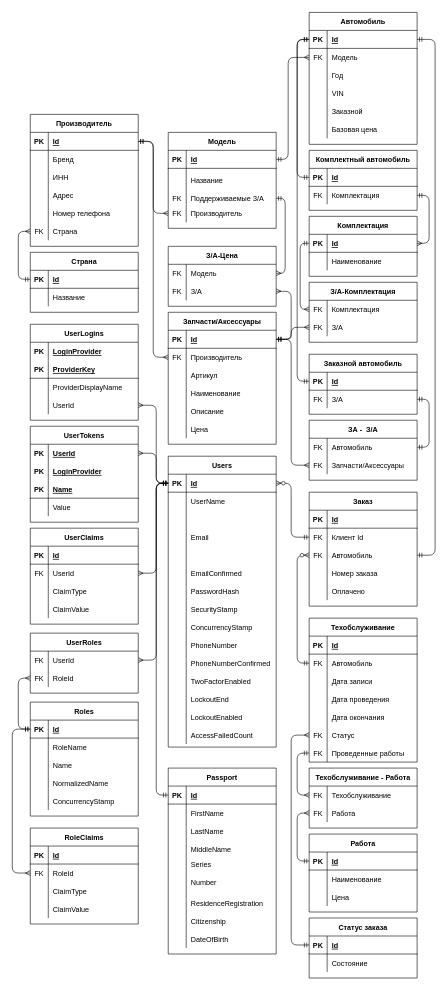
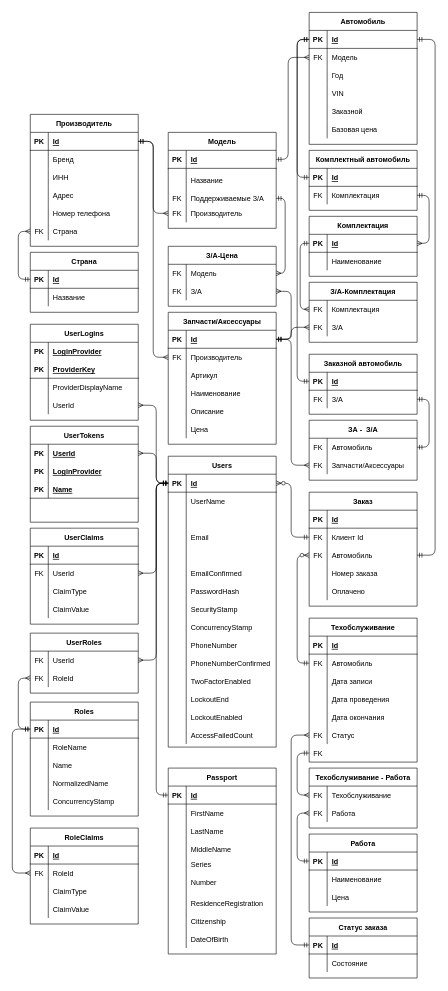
- <mxCell id="241" value="Value" style="shape=partialRectangle;connectable=0;fillColor=none;top=0;left=0;bottom=0;right=0;align=left;spacingLeft=6;overflow=hidden;" parent="239" vertex="1"><mxGeometry x="30" width="150" height="30" as="geometry"><mxRectangle width="150" height="30" as="alternateBounds" /></mxGeometry></mxCell>
- <mxCell id="144" value="Проведенные работы" style="shape=partialRectangle;connectable=0;fillColor=none;top=0;left=0;bottom=0;right=0;align=left;spacingLeft=6;overflow=hidden;" parent="142" vertex="1"><mxGeometry x="30" width="150" height="30" as="geometry"><mxRectangle width="150" height="30" as="alternateBounds" /></mxGeometry></mxCell>
